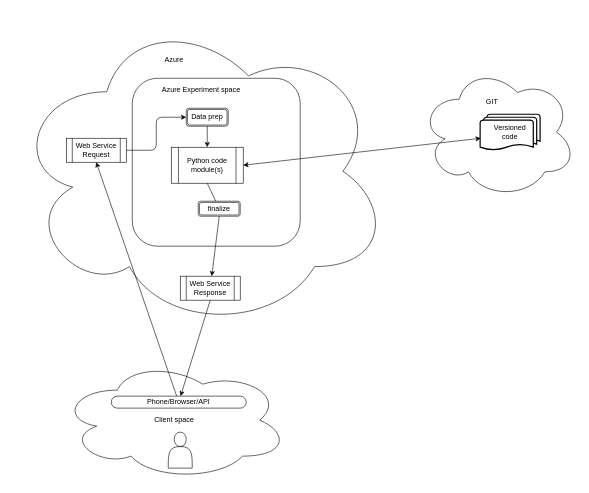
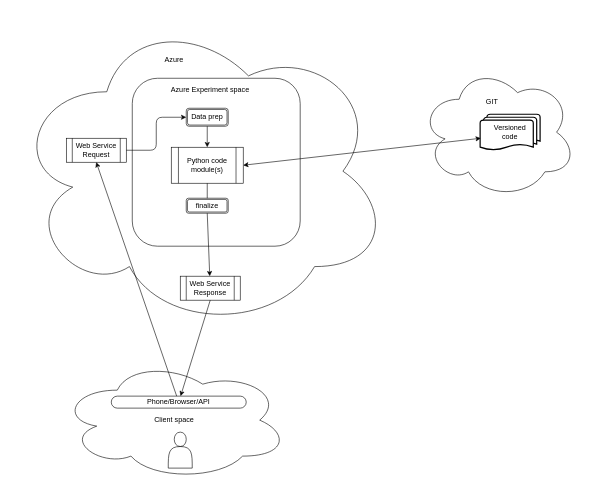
- <mxCell id="14" value="Azure Experiment space" style="text;html=1;strokeColor=none;fillColor=none;align=center;verticalAlign=middle;whiteSpace=wrap;rounded=0;" parent="1" vertex="1"><mxGeometry x="245" y="140" width="180" height="20" as="geometry" /></mxCell>
+ <mxCell id="14" value="Azure Experiment space" style="text;html=1;strokeColor=none;fillColor=none;align=center;verticalAlign=middle;whiteSpace=wrap;rounded=0;" parent="1" vertex="1"><mxGeometry x="260" y="140" width="180" height="20" as="geometry" /></mxCell>
- <mxCell id="16" value="finalize" style="shape=ext;double=1;rounded=1;whiteSpace=wrap;html=1;" parent="1" vertex="1"><mxGeometry x="330" y="335" width="70" height="25" as="geometry" /></mxCell>
+ <mxCell id="16" value="finalize" style="shape=ext;double=1;rounded=1;whiteSpace=wrap;html=1;" parent="1" vertex="1"><mxGeometry x="310" y="330" width="70" height="25" as="geometry" /></mxCell>
